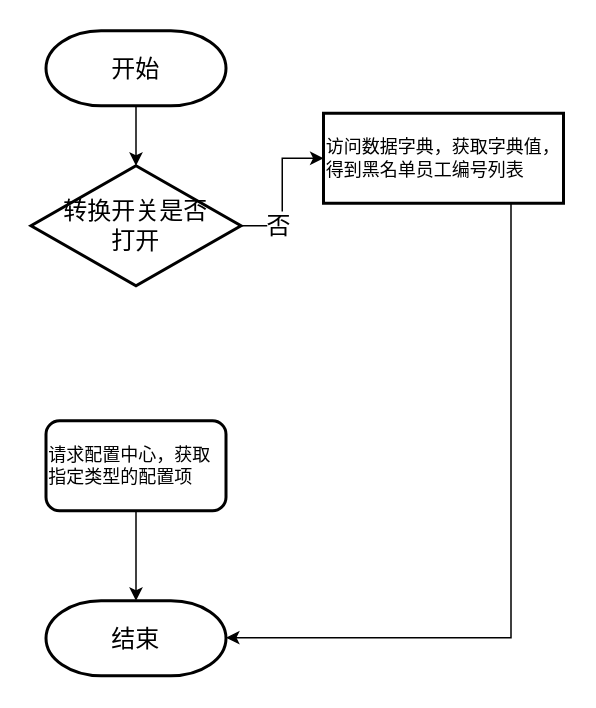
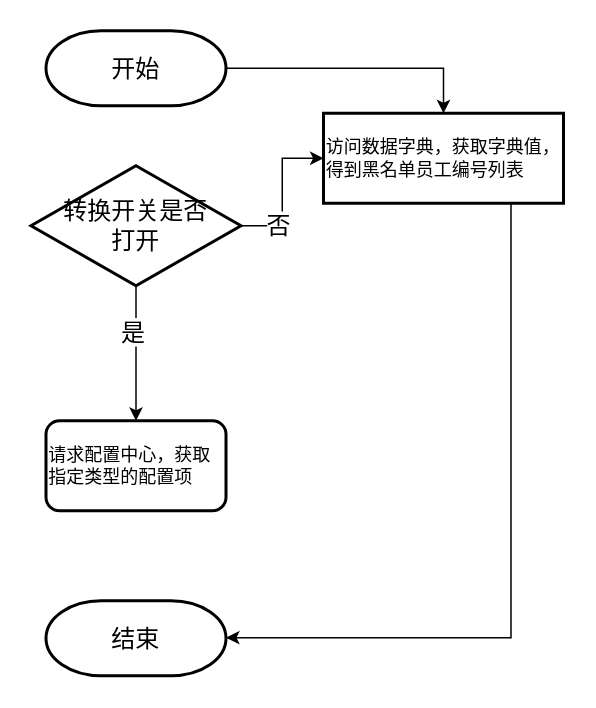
- <mxCell id="2" value="" style="edgeStyle=orthogonalEdgeStyle;rounded=0;orthogonalLoop=1;jettySize=auto;html=1;" parent="1" source="3" target="8" edge="1"><mxGeometry relative="1" as="geometry" /></mxCell>
+ <mxCell id="2" value="" style="edgeStyle=orthogonalEdgeStyle;rounded=0;orthogonalLoop=1;jettySize=auto;html=1;" parent="1" source="3" target="9" edge="1"><mxGeometry relative="1" as="geometry" /></mxCell>
+ <mxCell id="6" value="" style="edgeStyle=orthogonalEdgeStyle;rounded=0;orthogonalLoop=1;jettySize=auto;html=1;" parent="1" source="8" target="11" edge="1"><mxGeometry relative="1" as="geometry" /></mxCell>
+ <mxCell id="7" value="是" style="edgeLabel;html=1;align=center;verticalAlign=middle;resizable=0;points=[];fontSize=16;" vertex="1" connectable="0" parent="6"><mxGeometry x="-0.328" y="-3" relative="1" as="geometry"><mxPoint as="offset" /></mxGeometry></mxCell>
- <mxCell id="10" value="" style="edgeStyle=orthogonalEdgeStyle;rounded=0;orthogonalLoop=1;jettySize=auto;html=1;entryX=0.5;entryY=0;entryDx=0;entryDy=0;entryPerimeter=0;" parent="1" source="11" target="12" edge="1"><mxGeometry relative="1" as="geometry"><mxPoint x="90" y="380" as="targetPoint" /></mxGeometry></mxCell>
